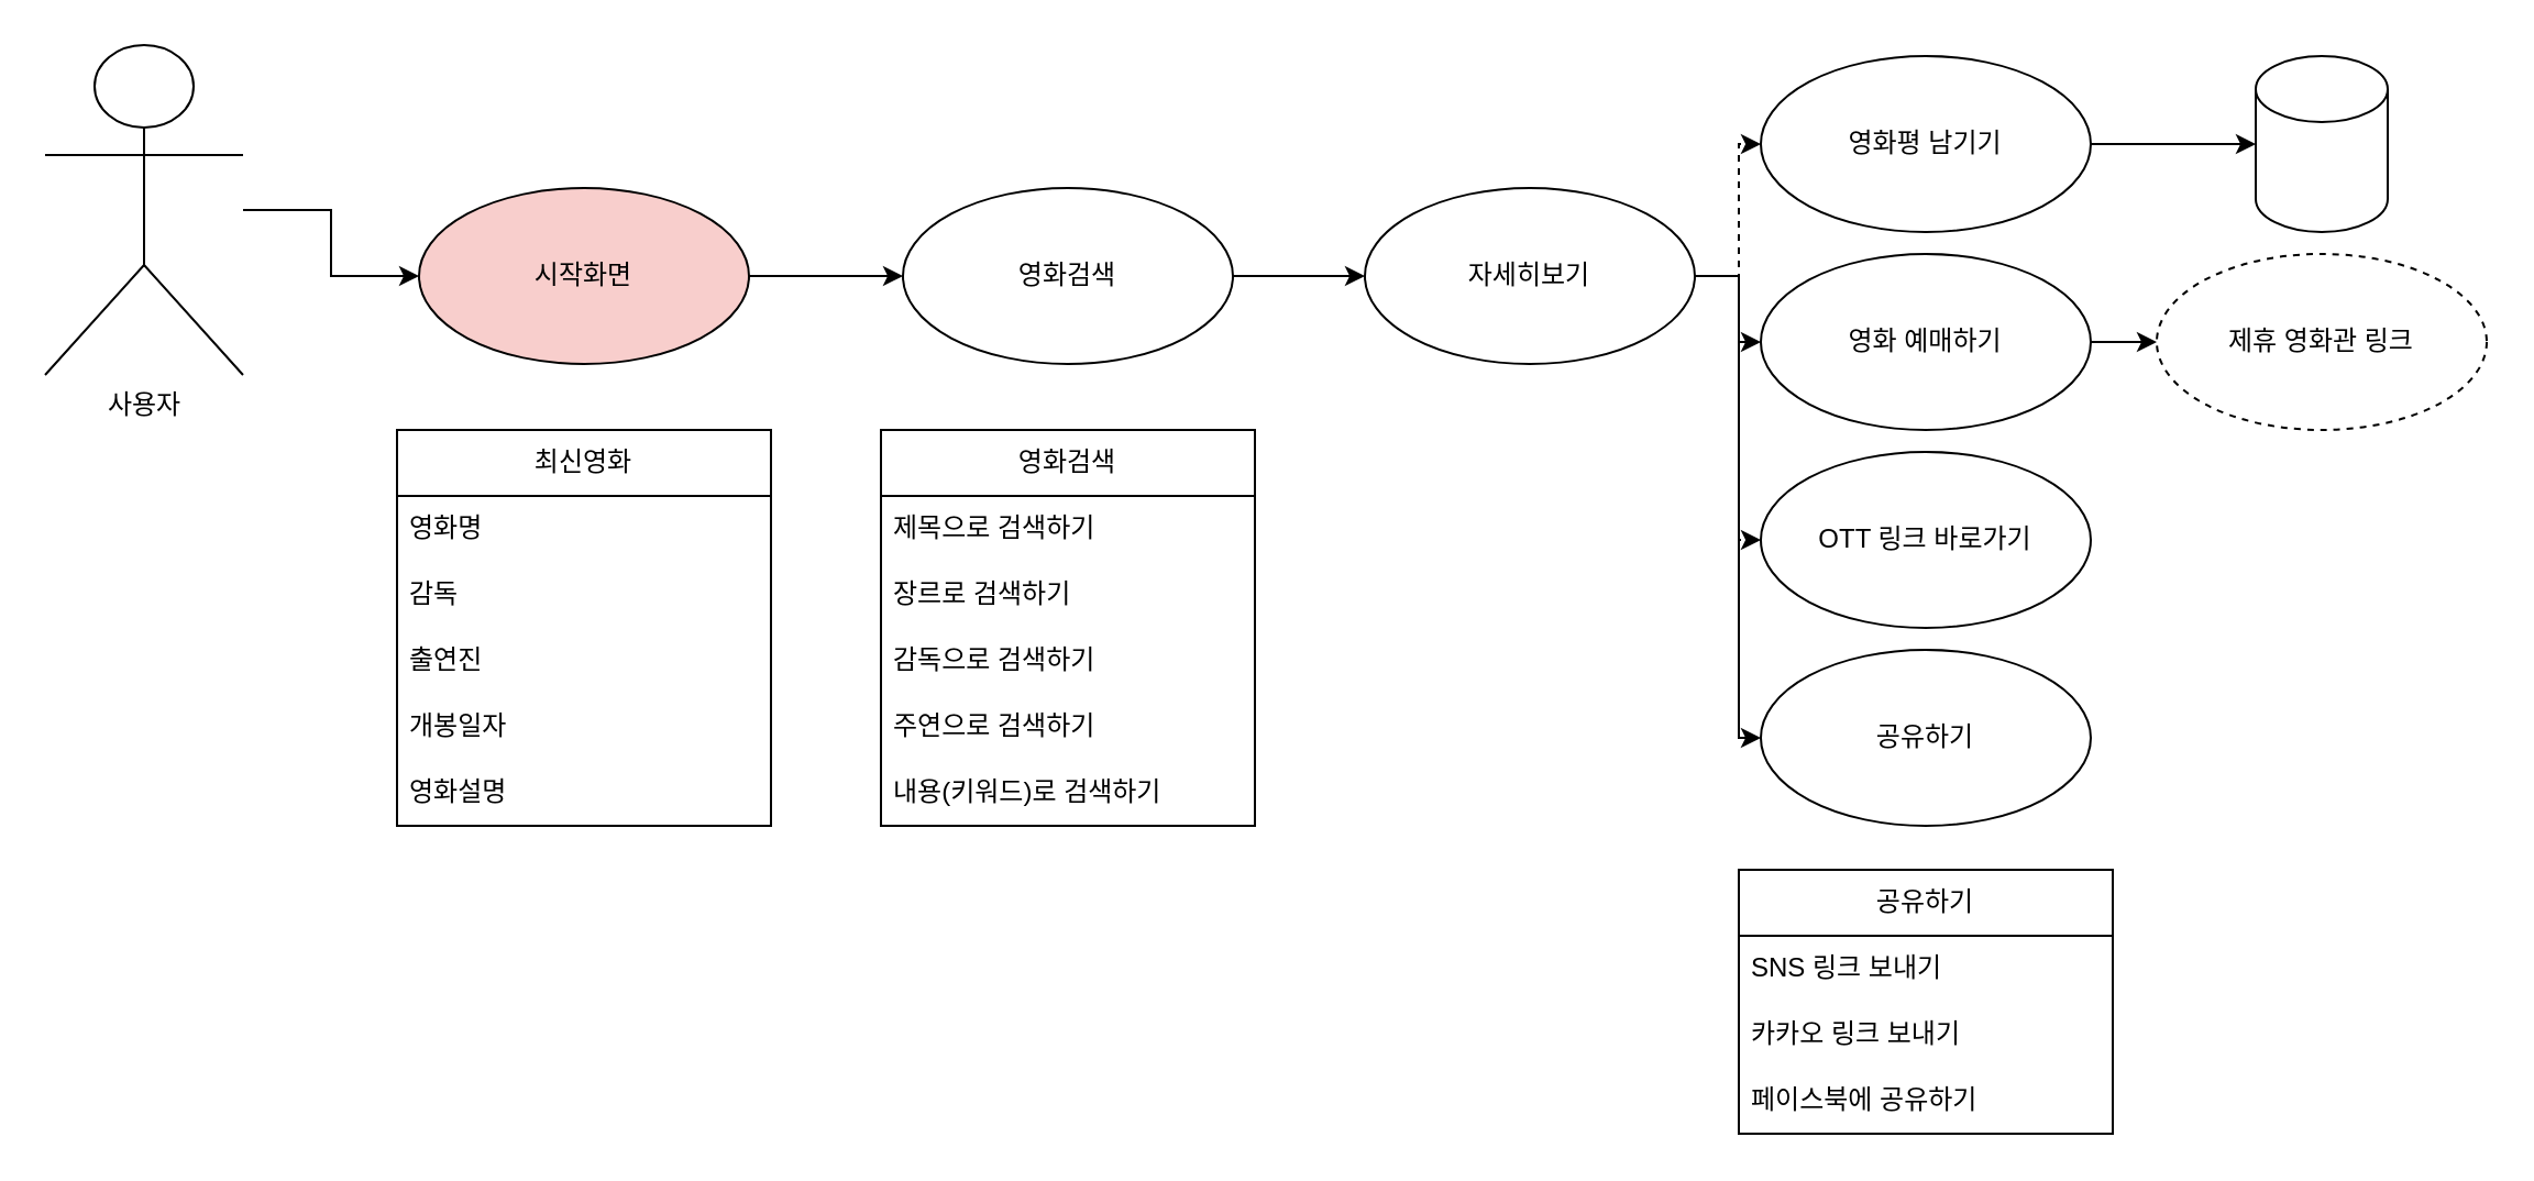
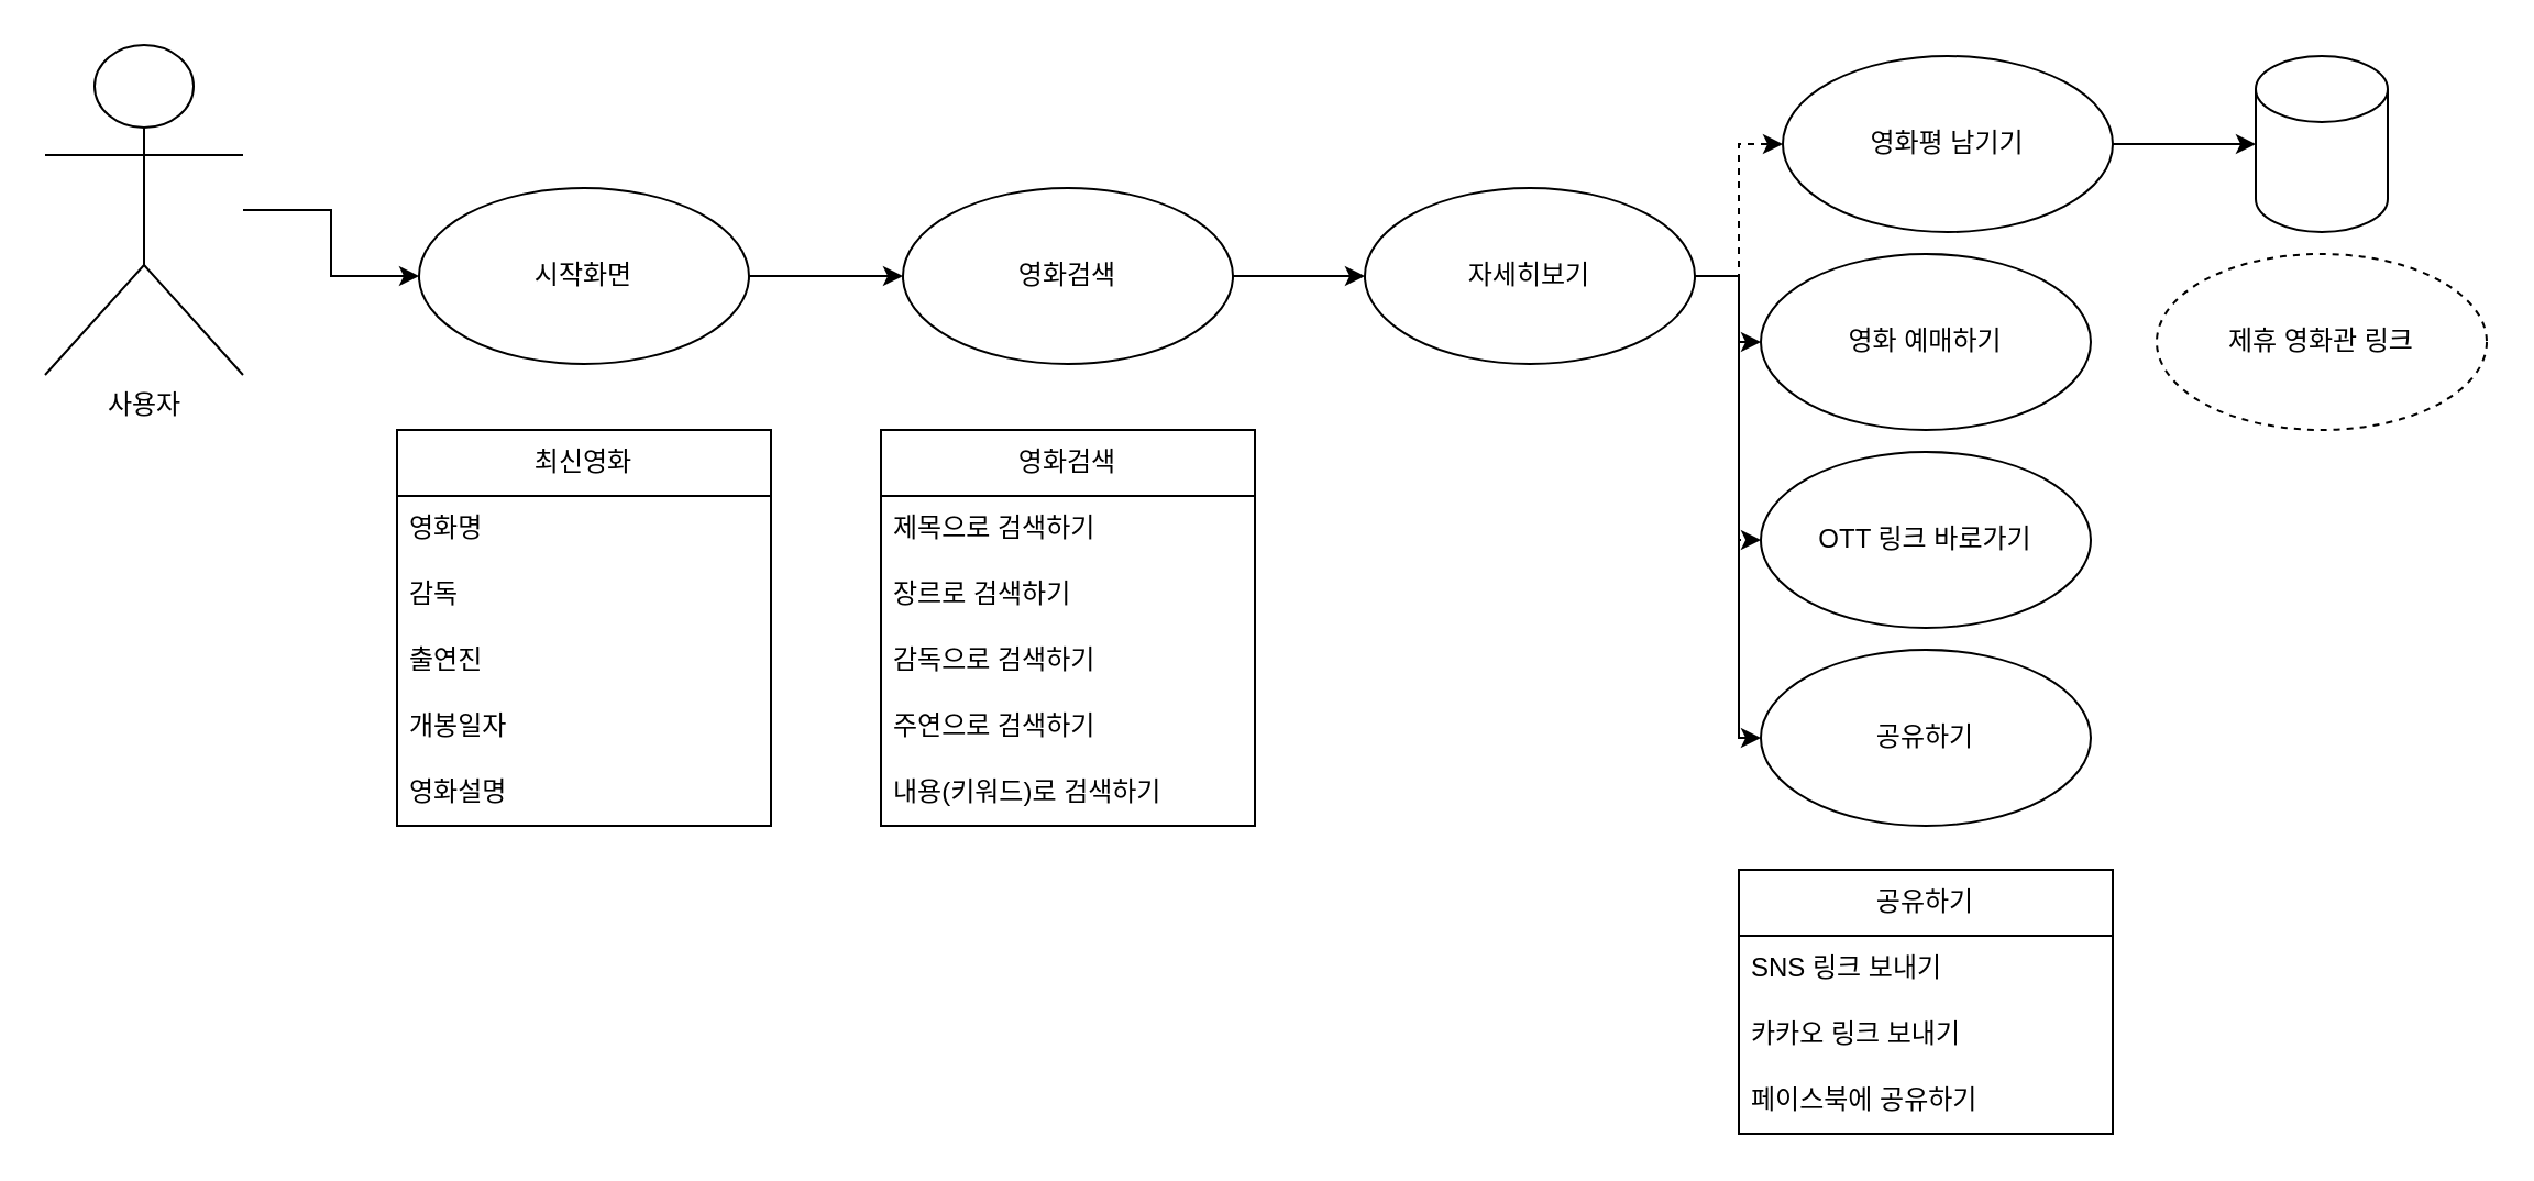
- <mxCell id="26" value="영화평 남기기" style="ellipse;whiteSpace=wrap;html=1;" vertex="1" parent="1"><mxGeometry x="800" width="150" height="80" as="geometry" y="25" /></mxCell>
+ <mxCell id="26" value="영화평 남기기" style="ellipse;whiteSpace=wrap;html=1;" vertex="1" parent="1"><mxGeometry x="810" y="25" width="150" height="80" as="geometry" /></mxCell>
- <mxCell id="5" value="시작화면" style="ellipse;whiteSpace=wrap;html=1;fillColor=#f8cecc;" vertex="1" parent="1"><mxGeometry x="190" y="85" width="150" height="80" as="geometry" /></mxCell>
+ <mxCell id="5" value="시작화면" style="ellipse;whiteSpace=wrap;html=1;" vertex="1" parent="1"><mxGeometry x="190" y="85" width="150" height="80" as="geometry" /></mxCell>
- <mxCell id="27" style="edgeStyle=orthogonalEdgeStyle;rounded=0;orthogonalLoop=1;jettySize=auto;html=1;entryX=0;entryY=0.5;entryDx=0;entryDy=0;" edge="1" parent="1" source="28" target="31"><mxGeometry relative="1" as="geometry" /></mxCell>
